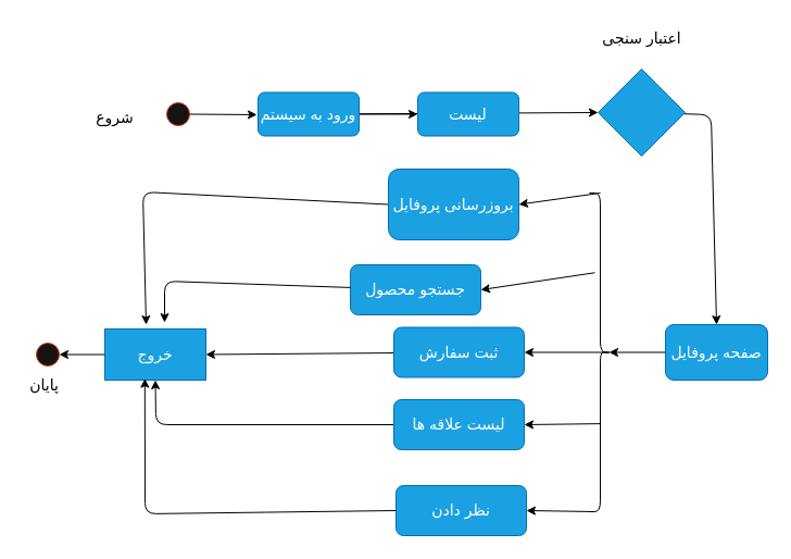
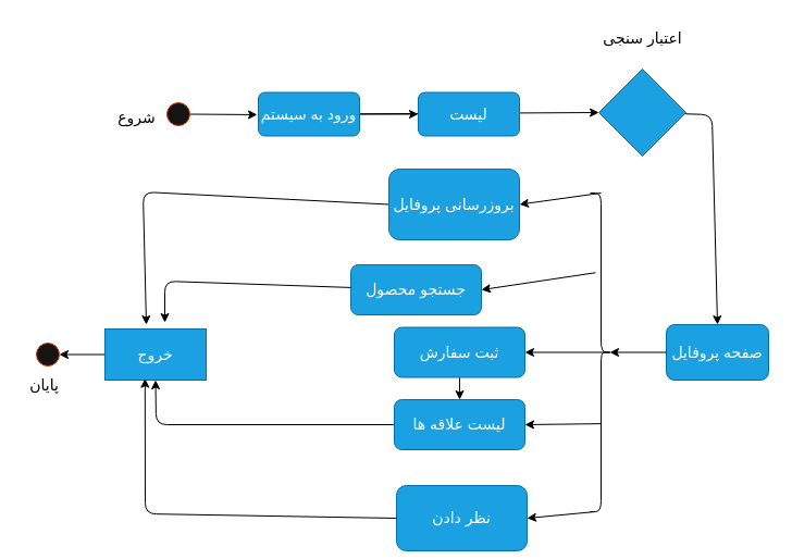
- <mxCell id="32" value="&lt;font style=&quot;font-size: 14px;&quot;&gt;شروع&lt;/font&gt;" style="text;html=1;align=center;verticalAlign=middle;resizable=0;points=[];autosize=1;strokeColor=none;fillColor=none;" parent="1" vertex="1"><mxGeometry x="82" y="93" width="46" height="29" as="geometry" /></mxCell>
+ <mxCell id="32" value="&lt;font style=&quot;font-size: 14px;&quot;&gt;شروع&lt;/font&gt;" style="text;html=1;align=center;verticalAlign=middle;resizable=0;points=[];autosize=1;strokeColor=none;fillColor=none;" parent="1" vertex="1"><mxGeometry x="102" y="93" width="46" height="29" as="geometry" /></mxCell>
- <mxCell id="25" style="edgeStyle=none;html=1;entryX=1;entryY=0.5;entryDx=0;entryDy=0;" parent="1" source="26" target="23" edge="1"><mxGeometry relative="1" as="geometry" /></mxCell>
+ <mxCell id="25" style="edgeStyle=none;html=1;" parent="1" source="26" target="20" edge="1"><mxGeometry relative="1" as="geometry" /></mxCell>
- <mxCell id="21" value="&lt;font style=&quot;font-size: 14px; color: rgb(255, 255, 255);&quot;&gt;نظر دادن&lt;/font&gt;" style="rounded=1;whiteSpace=wrap;html=1;fillColor=#1ba1e2;fontColor=#ffffff;strokeColor=#006EAF;" parent="1" vertex="1"><mxGeometry x="364" y="446" width="120" height="46" as="geometry" /></mxCell>
+ <mxCell id="21" value="&lt;font style=&quot;font-size: 14px; color: rgb(255, 255, 255);&quot;&gt;نظر دادن&lt;/font&gt;" style="rounded=1;whiteSpace=wrap;html=1;fillColor=#1ba1e2;fontColor=#ffffff;strokeColor=#006EAF;" parent="1" vertex="1"><mxGeometry x="364" y="446" width="120" height="60" as="geometry" /></mxCell>
